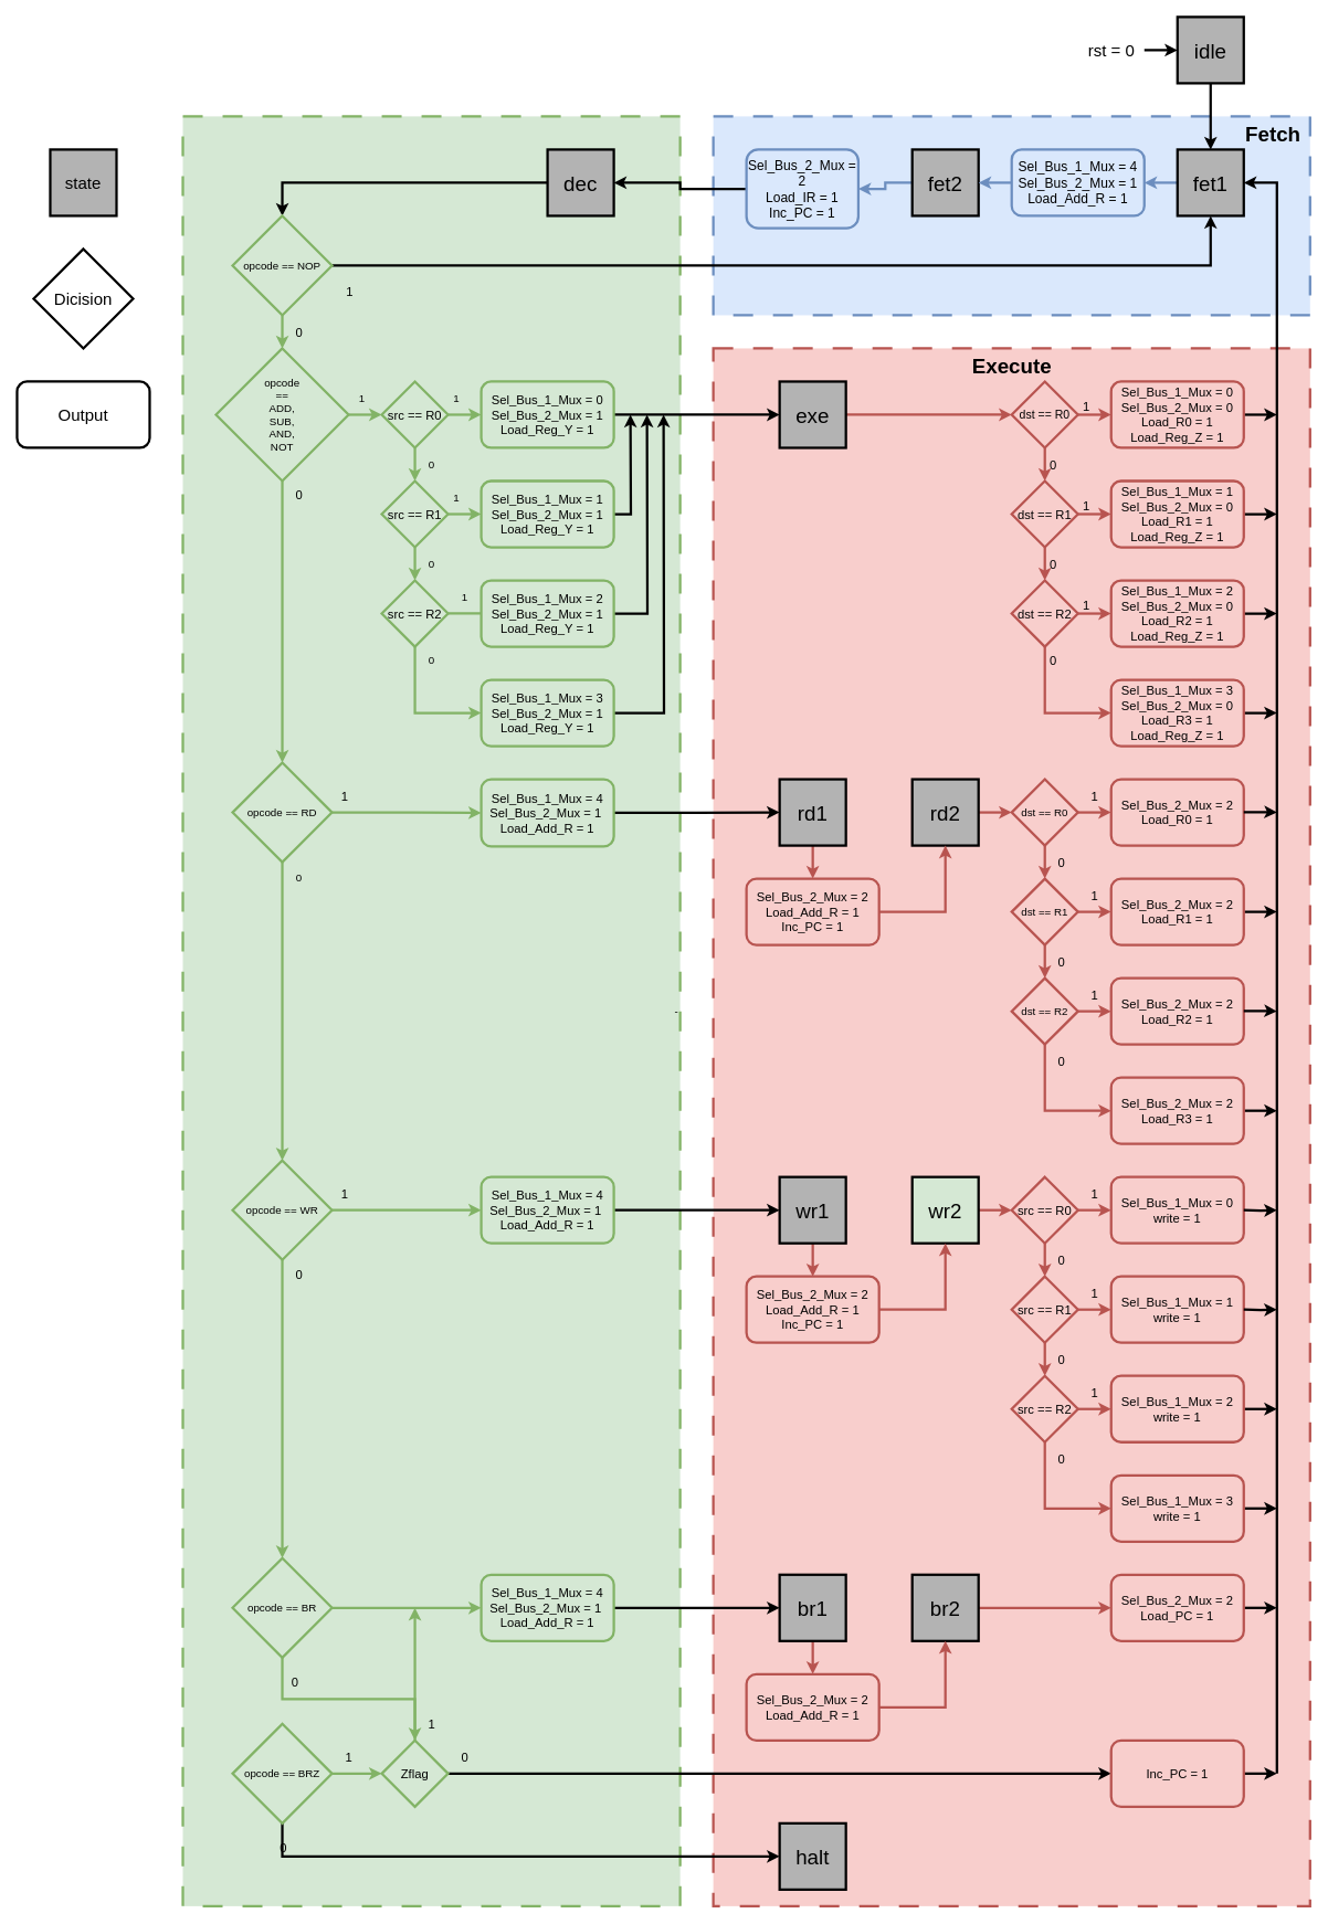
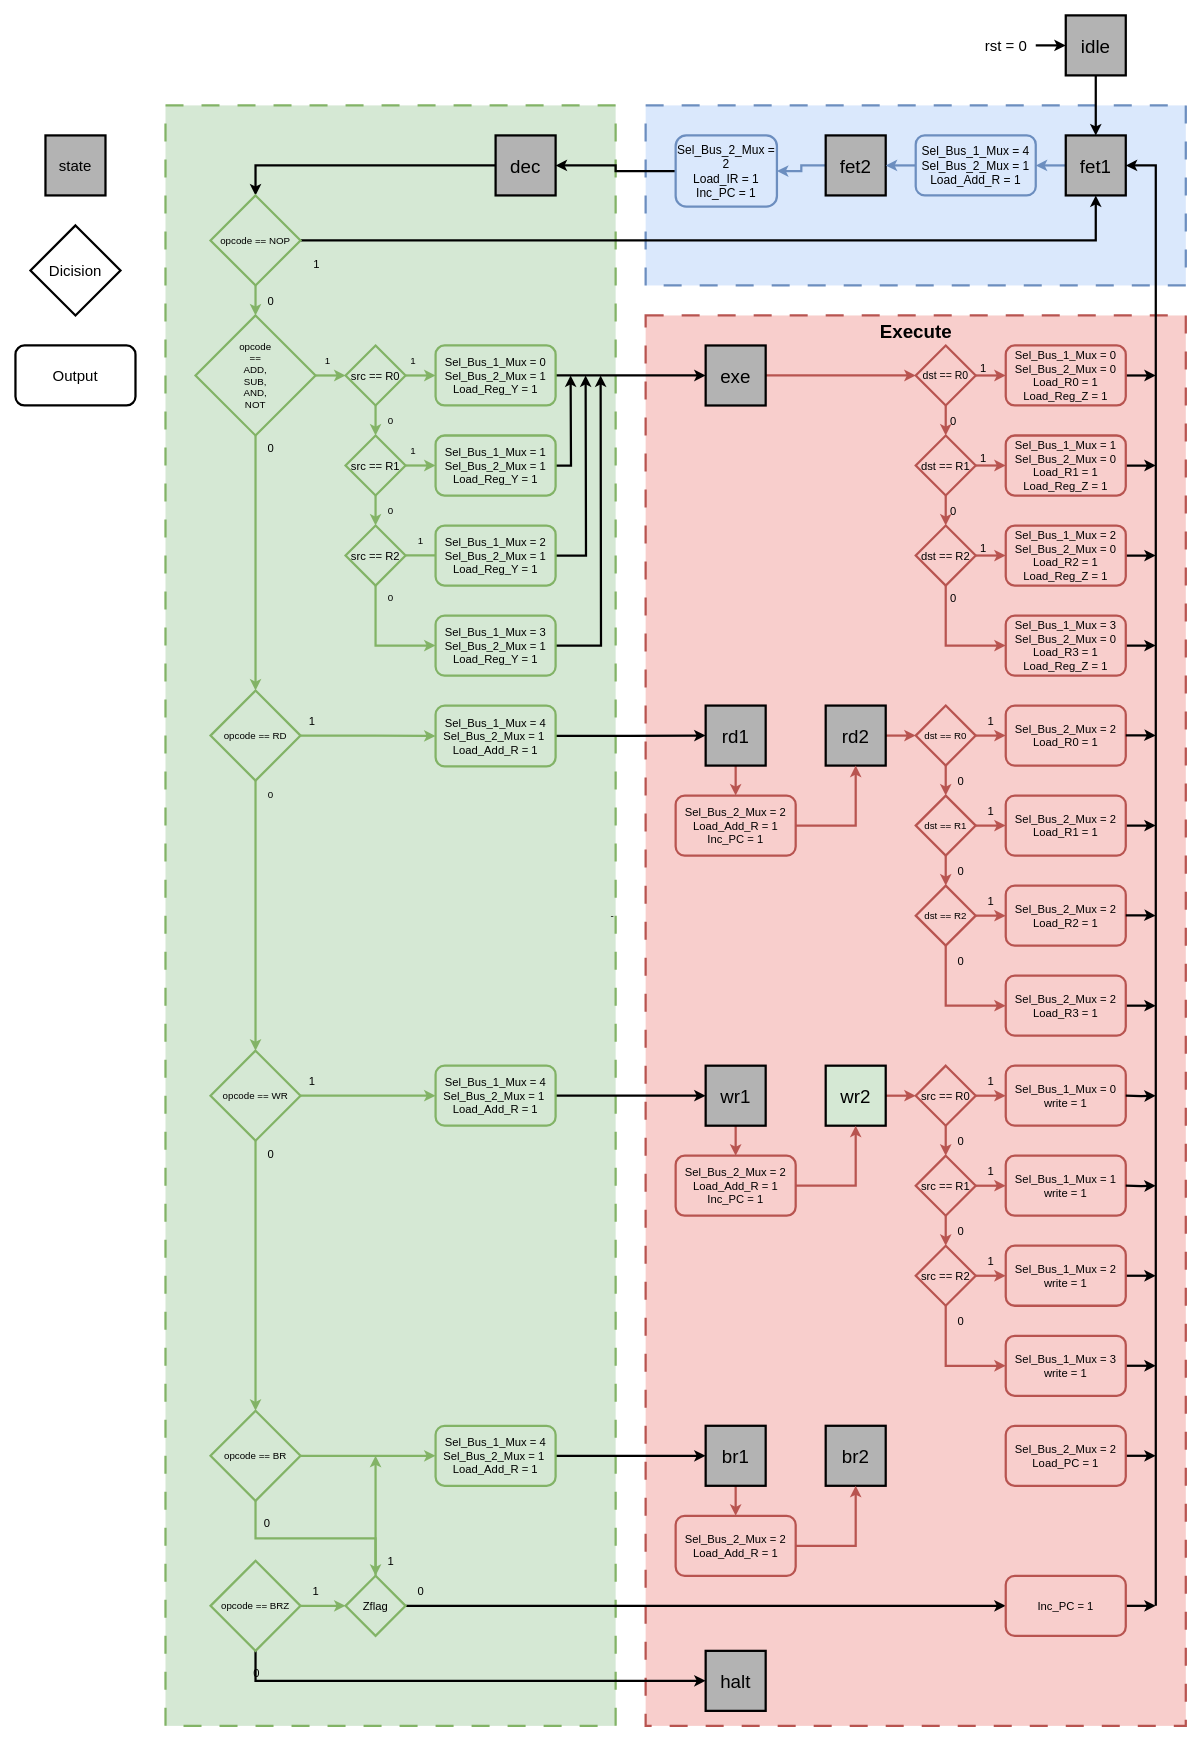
- <mxCell id="141" value="&lt;font style=&quot;font-size: 25px;&quot;&gt;Fetch&lt;/font&gt;" style="text;html=1;align=center;verticalAlign=middle;resizable=0;points=[];autosize=1;strokeColor=none;fillColor=none;fontSize=25;fontColor=default;horizontal=1;fontStyle=1" parent="1" vertex="1"><mxGeometry x="1490" y="140" width="90" height="40" as="geometry" /></mxCell>
- <mxCell id="117" style="edgeStyle=orthogonalEdgeStyle;rounded=0;orthogonalLoop=1;jettySize=auto;html=1;entryX=0;entryY=0.5;entryDx=0;entryDy=0;strokeWidth=3;fontSize=13;fillColor=#f8cecc;strokeColor=#b85450;labelBackgroundColor=none;fontStyle=0" parent="1" source="118" target="120" edge="1"><mxGeometry relative="1" as="geometry" /></mxCell>
